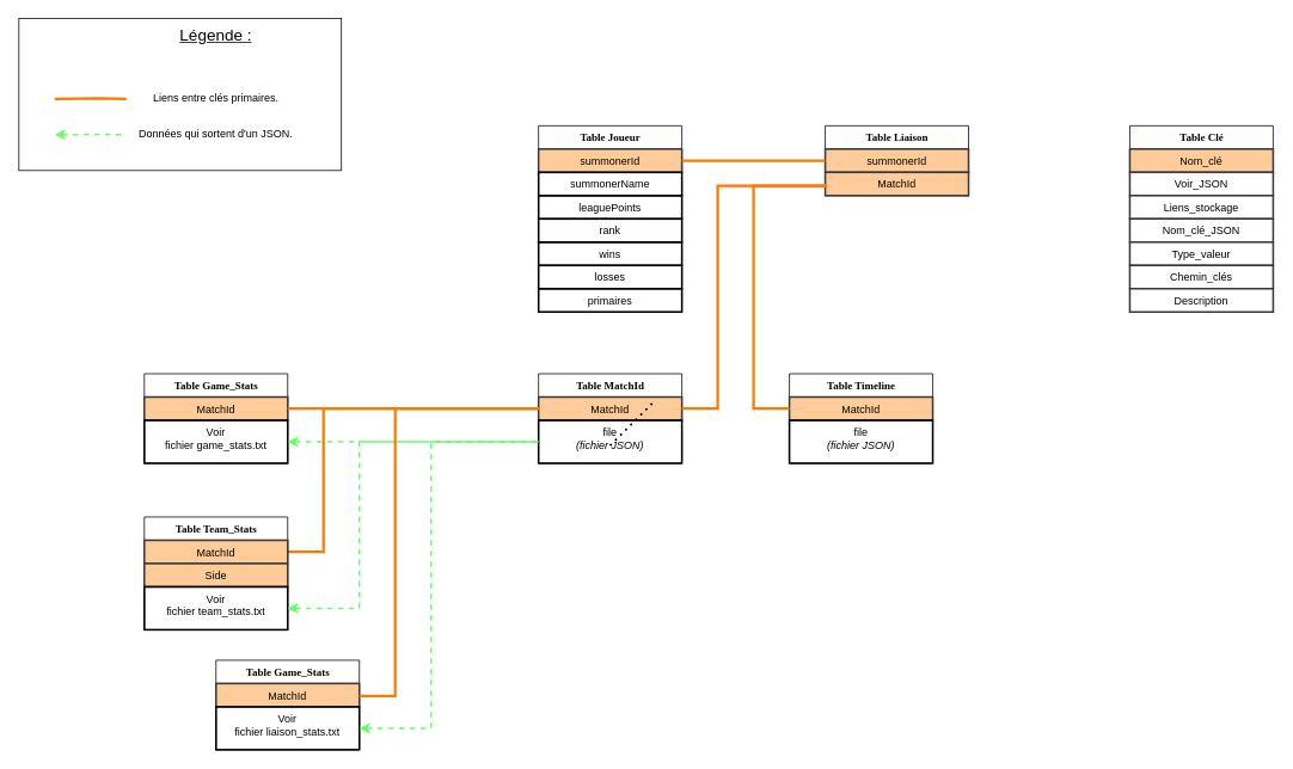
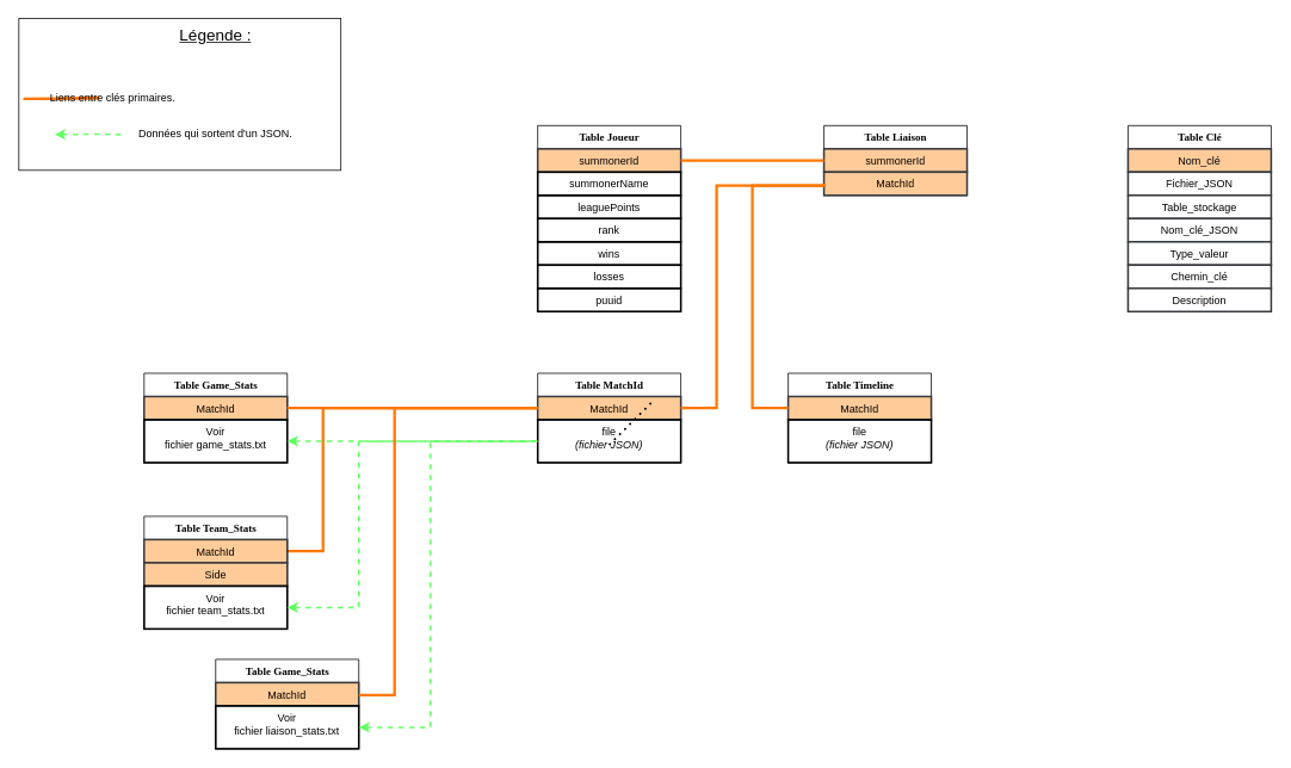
- <mxCell id="42" value="&lt;div&gt;Liens entre clés primaires.&lt;/div&gt;" style="text;strokeColor=none;align=center;fillColor=none;html=1;verticalAlign=middle;whiteSpace=wrap;rounded=0;" vertex="1" parent="1"><mxGeometry x="140" y="100" width="200" height="20" as="geometry" /></mxCell>
+ <mxCell id="42" value="&lt;div&gt;Liens entre clés primaires.&lt;/div&gt;" style="text;strokeColor=none;align=center;fillColor=none;html=1;verticalAlign=middle;whiteSpace=wrap;rounded=0;" vertex="1" parent="1"><mxGeometry x="25" y="100" width="200" height="20" as="geometry" /></mxCell>
- <mxCell id="48" value="&lt;font color=&quot;#000000&quot;&gt;Voir_JSON&lt;/font&gt;" style="text;html=1;strokeColor=#36393d;fillColor=#FFFFFF;align=center;verticalAlign=top;spacingLeft=4;spacingRight=4;whiteSpace=wrap;overflow=hidden;rotatable=0;points=[[0,0.5],[1,0.5]];portConstraint=eastwest;shadow=0;strokeWidth=2;glass=0;" vertex="1" parent="46"><mxGeometry y="52" width="160" height="26" as="geometry" /></mxCell>
+ <mxCell id="48" value="&lt;font color=&quot;#000000&quot;&gt;Fichier_JSON&lt;/font&gt;" style="text;html=1;strokeColor=#36393d;fillColor=#FFFFFF;align=center;verticalAlign=top;spacingLeft=4;spacingRight=4;whiteSpace=wrap;overflow=hidden;rotatable=0;points=[[0,0.5],[1,0.5]];portConstraint=eastwest;shadow=0;strokeWidth=2;glass=0;" vertex="1" parent="46"><mxGeometry y="52" width="160" height="26" as="geometry" /></mxCell>
- <mxCell id="49" value="&lt;font color=&quot;#000000&quot;&gt;Liens_stockage&lt;/font&gt;" style="text;html=1;strokeColor=#36393d;fillColor=#FFFFFF;align=center;verticalAlign=top;spacingLeft=4;spacingRight=4;whiteSpace=wrap;overflow=hidden;rotatable=0;points=[[0,0.5],[1,0.5]];portConstraint=eastwest;shadow=0;strokeWidth=2;glass=0;" vertex="1" parent="46"><mxGeometry y="78" width="160" height="26" as="geometry" /></mxCell>
+ <mxCell id="49" value="&lt;font color=&quot;#000000&quot;&gt;Table_stockage&lt;/font&gt;" style="text;html=1;strokeColor=#36393d;fillColor=#FFFFFF;align=center;verticalAlign=top;spacingLeft=4;spacingRight=4;whiteSpace=wrap;overflow=hidden;rotatable=0;points=[[0,0.5],[1,0.5]];portConstraint=eastwest;shadow=0;strokeWidth=2;glass=0;" vertex="1" parent="46"><mxGeometry y="78" width="160" height="26" as="geometry" /></mxCell>
- <mxCell id="52" value="&lt;font color=&quot;#000000&quot;&gt;Chemin_clés&lt;br&gt;&lt;/font&gt;" style="text;html=1;strokeColor=#36393d;fillColor=#FFFFFF;align=center;verticalAlign=top;spacingLeft=4;spacingRight=4;whiteSpace=wrap;overflow=hidden;rotatable=0;points=[[0,0.5],[1,0.5]];portConstraint=eastwest;shadow=0;strokeWidth=2;glass=0;" vertex="1" parent="46"><mxGeometry y="156" width="160" height="26" as="geometry" /></mxCell>
+ <mxCell id="52" value="&lt;font color=&quot;#000000&quot;&gt;Chemin_clé&lt;br&gt;&lt;/font&gt;" style="text;html=1;strokeColor=#36393d;fillColor=#FFFFFF;align=center;verticalAlign=top;spacingLeft=4;spacingRight=4;whiteSpace=wrap;overflow=hidden;rotatable=0;points=[[0,0.5],[1,0.5]];portConstraint=eastwest;shadow=0;strokeWidth=2;glass=0;" vertex="1" parent="46"><mxGeometry y="156" width="160" height="26" as="geometry" /></mxCell>
- <mxCell id="11" value="&lt;div align=&quot;center&quot;&gt;&lt;font color=&quot;#000000&quot;&gt;primaires&lt;/font&gt;&lt;/div&gt;" style="text;html=1;strokeColor=#000000;fillColor=none;align=center;verticalAlign=top;spacingLeft=4;spacingRight=4;whiteSpace=wrap;overflow=hidden;rotatable=0;points=[[0,0.5],[1,0.5]];portConstraint=eastwest;strokeWidth=2;glass=1;" parent="4" vertex="1"><mxGeometry y="182" width="160" height="26" as="geometry" /></mxCell>
+ <mxCell id="11" value="&lt;div align=&quot;center&quot;&gt;&lt;font color=&quot;#000000&quot;&gt;puuid&lt;/font&gt;&lt;/div&gt;" style="text;html=1;strokeColor=#000000;fillColor=none;align=center;verticalAlign=top;spacingLeft=4;spacingRight=4;whiteSpace=wrap;overflow=hidden;rotatable=0;points=[[0,0.5],[1,0.5]];portConstraint=eastwest;strokeWidth=2;glass=1;" parent="4" vertex="1"><mxGeometry y="182" width="160" height="26" as="geometry" /></mxCell>
